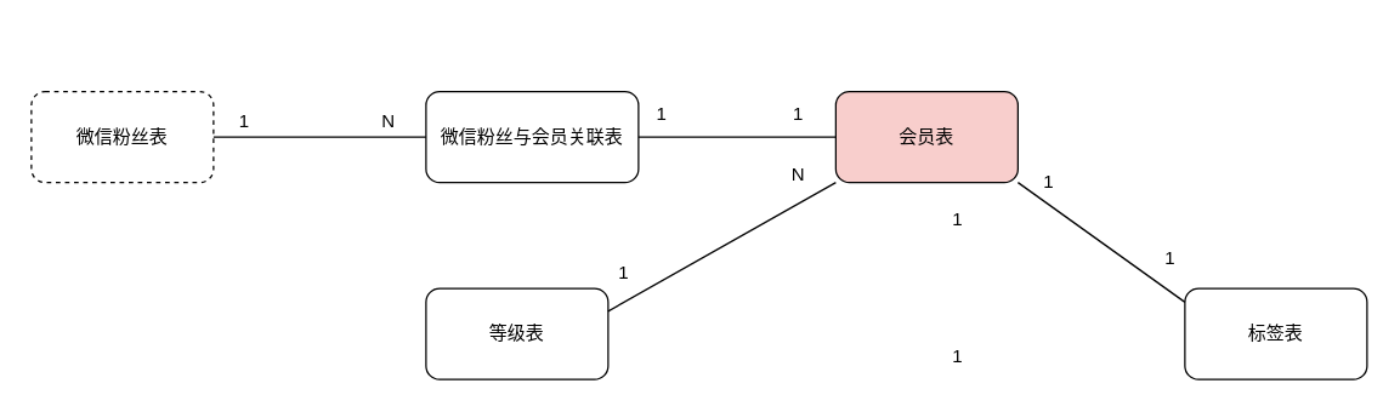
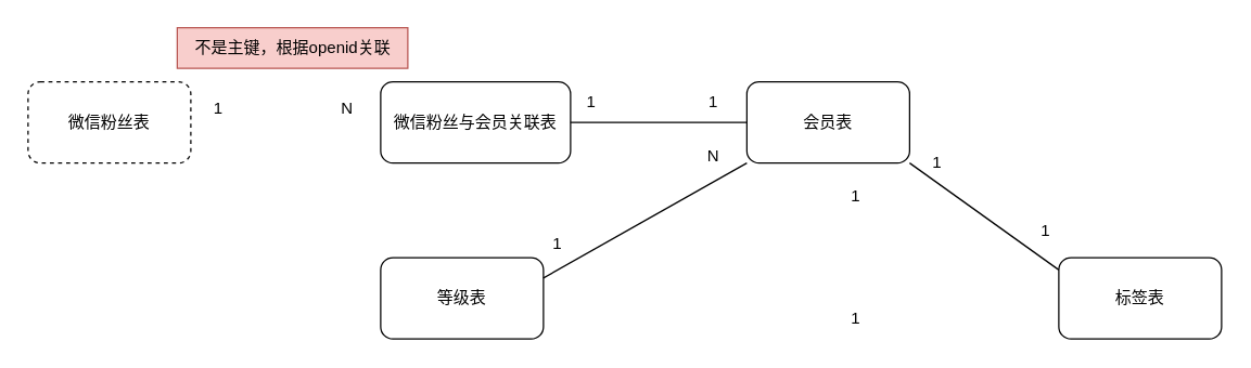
+ <mxCell id="11" value="不是主键，根据openid关联" style="text;html=1;align=center;verticalAlign=middle;resizable=0;points=[];autosize=1;strokeColor=#b85450;fillColor=#f8cecc;" vertex="1" parent="1"><mxGeometry x="130" y="20" width="170" height="30" as="geometry" /></mxCell>
- <mxCell id="8" value="" style="endArrow=none;html=1;rounded=0;entryX=0;entryY=0.5;entryDx=0;entryDy=0;exitX=1;exitY=0.5;exitDx=0;exitDy=0;" edge="1" parent="1" source="2" target="4"><mxGeometry width="50" height="50" relative="1" as="geometry"><mxPoint x="470" y="320" as="sourcePoint" /><mxPoint x="520" y="270" as="targetPoint" /></mxGeometry></mxCell>
- <mxCell id="3" value="会员表" style="rounded=1;whiteSpace=wrap;html=1;fillColor=#f8cecc;" vertex="1" parent="1"><mxGeometry x="550" y="60" width="120" height="60" as="geometry" /></mxCell>
+ <mxCell id="3" value="会员表" style="rounded=1;whiteSpace=wrap;html=1;" vertex="1" parent="1"><mxGeometry x="550" y="60" width="120" height="60" as="geometry" /></mxCell>
